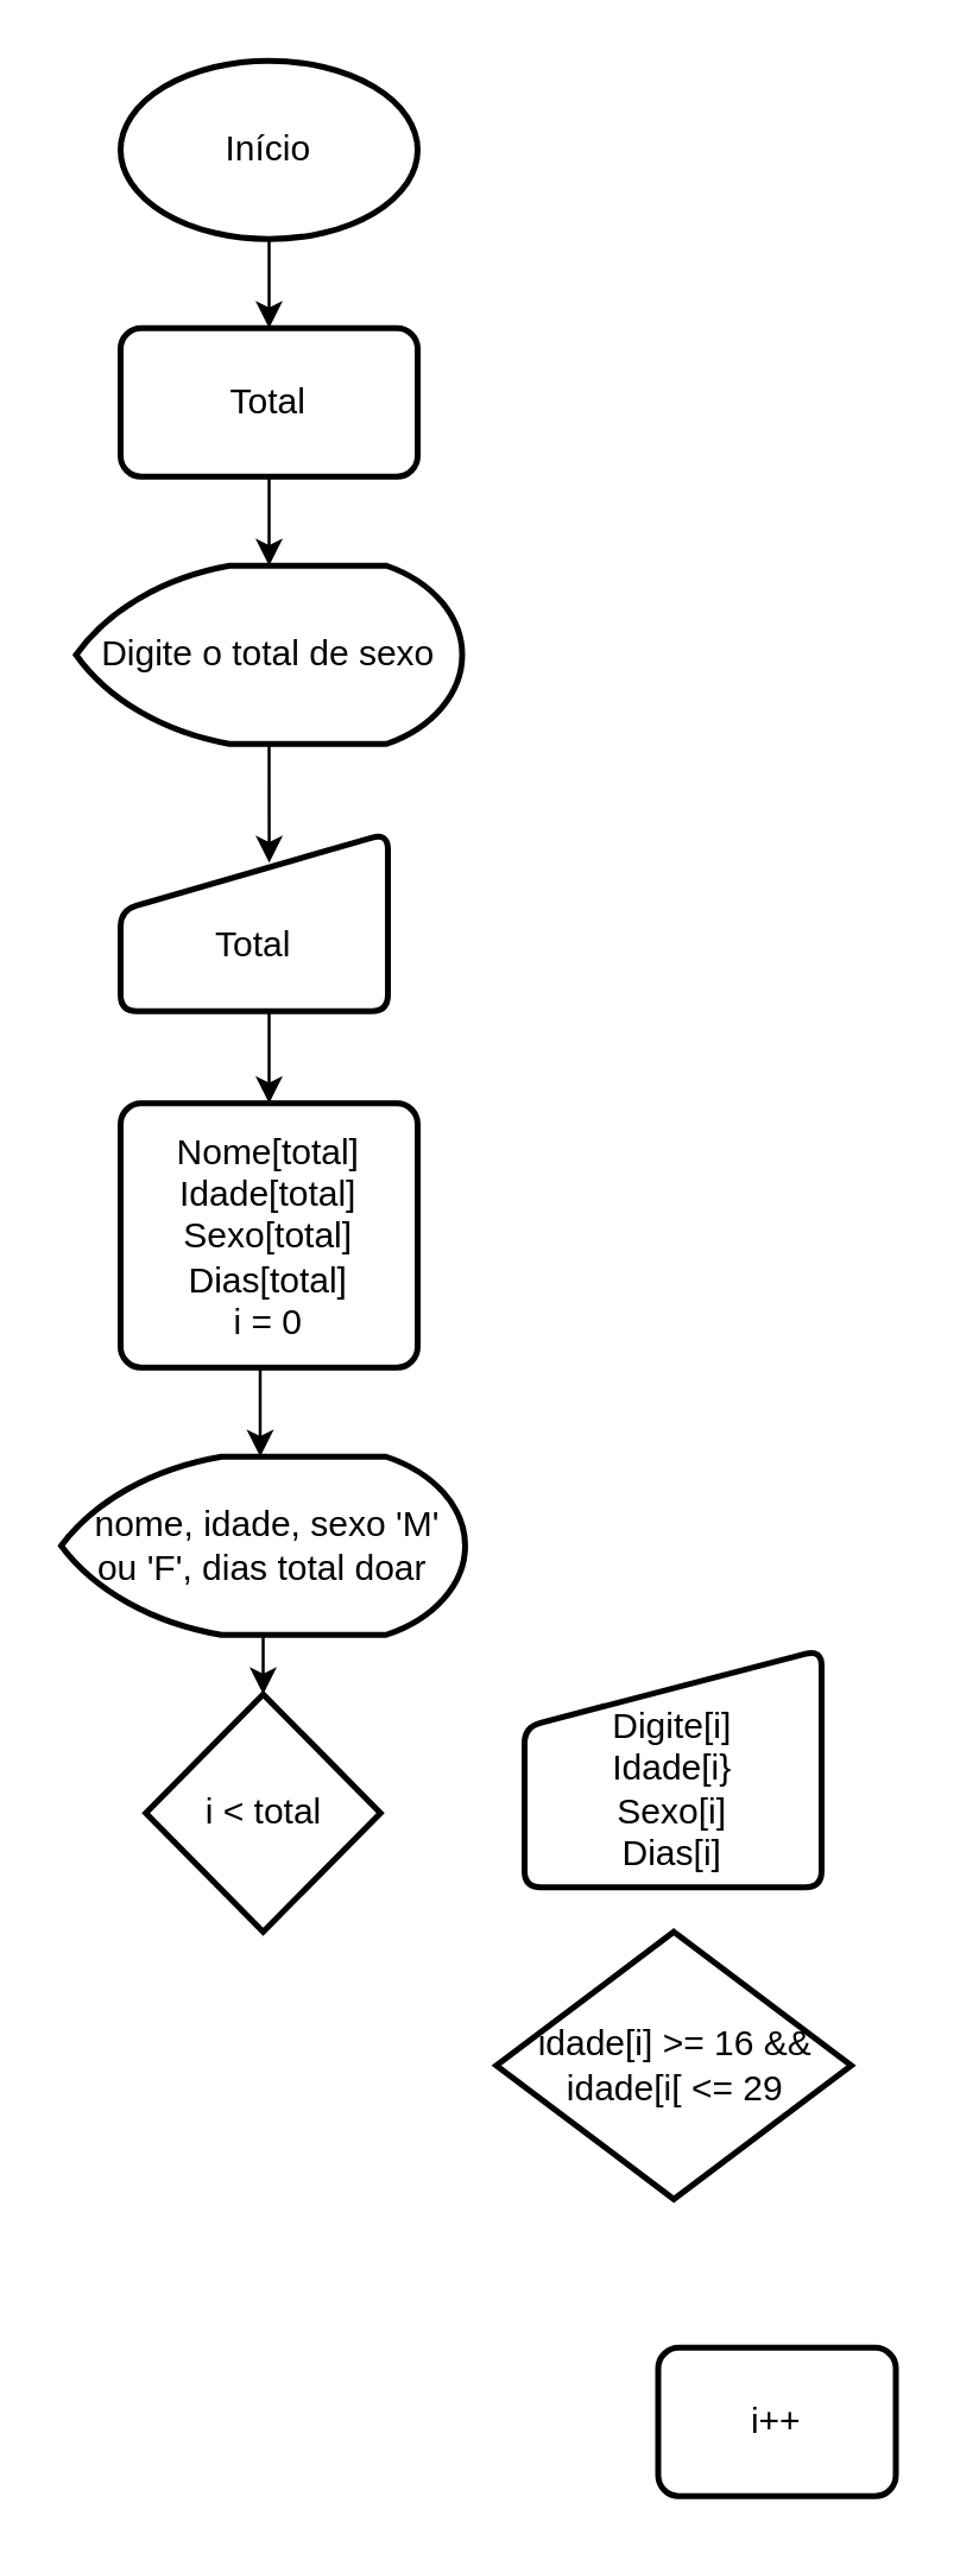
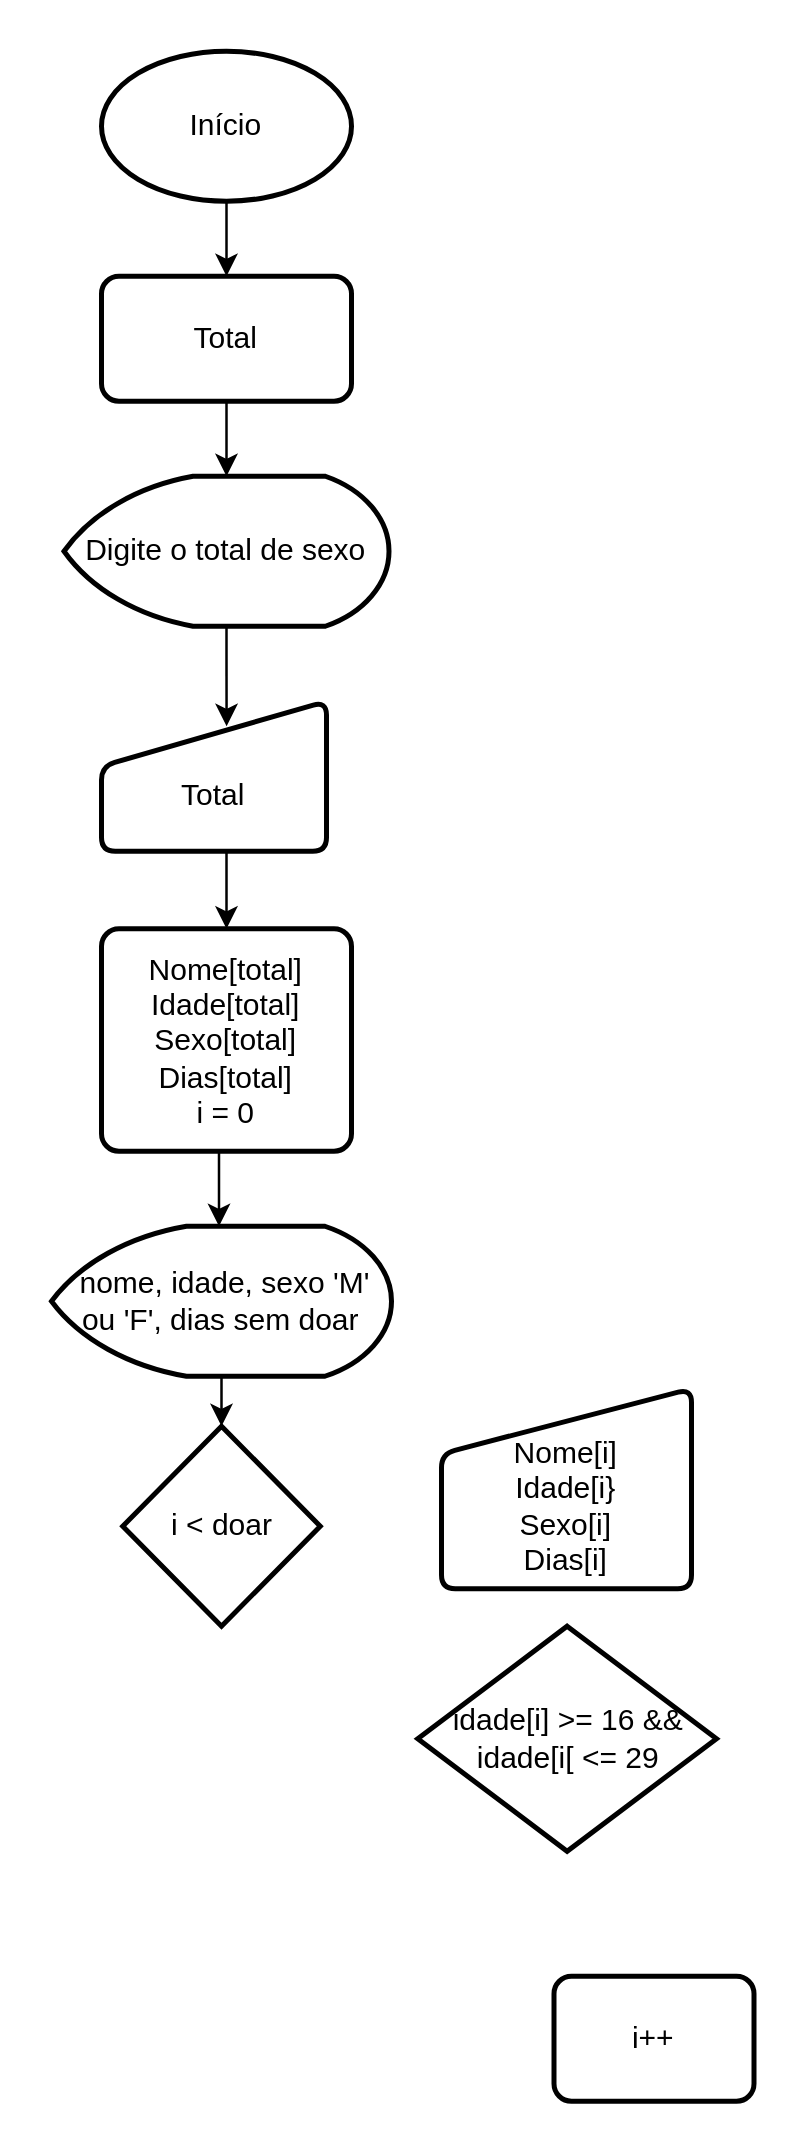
- <mxCell id="16" value="&amp;nbsp;nome, idade, sexo 'M' ou 'F', dias total doar" style="strokeWidth=2;html=1;shape=mxgraph.flowchart.display;whiteSpace=wrap;" vertex="1" parent="1"><mxGeometry x="20" y="490" width="136" height="60" as="geometry" /></mxCell>
+ <mxCell id="16" value="&amp;nbsp;nome, idade, sexo 'M' ou 'F', dias sem doar" style="strokeWidth=2;html=1;shape=mxgraph.flowchart.display;whiteSpace=wrap;" vertex="1" parent="1"><mxGeometry x="20" y="490" width="136" height="60" as="geometry" /></mxCell>
- <mxCell id="14" value="&lt;br&gt;Digite[i]&lt;br&gt;Idade[i}&lt;br&gt;Sexo[i]&lt;br&gt;Dias[i]" style="html=1;strokeWidth=2;shape=manualInput;whiteSpace=wrap;rounded=1;size=26;arcSize=11;" vertex="1" parent="1"><mxGeometry x="176" y="555" width="100" height="80" as="geometry" /></mxCell>
+ <mxCell id="14" value="&lt;br&gt;Nome[i]&lt;br&gt;Idade[i}&lt;br&gt;Sexo[i]&lt;br&gt;Dias[i]" style="html=1;strokeWidth=2;shape=manualInput;whiteSpace=wrap;rounded=1;size=26;arcSize=11;" vertex="1" parent="1"><mxGeometry x="176" y="555" width="100" height="80" as="geometry" /></mxCell>
- <mxCell id="12" value="i &amp;lt; total" style="strokeWidth=2;html=1;shape=mxgraph.flowchart.decision;whiteSpace=wrap;" vertex="1" parent="1"><mxGeometry x="48.5" y="570" width="79" height="80" as="geometry" /></mxCell>
+ <mxCell id="12" value="i &amp;lt; doar" style="strokeWidth=2;html=1;shape=mxgraph.flowchart.decision;whiteSpace=wrap;" vertex="1" parent="1"><mxGeometry x="48.5" y="570" width="79" height="80" as="geometry" /></mxCell>
